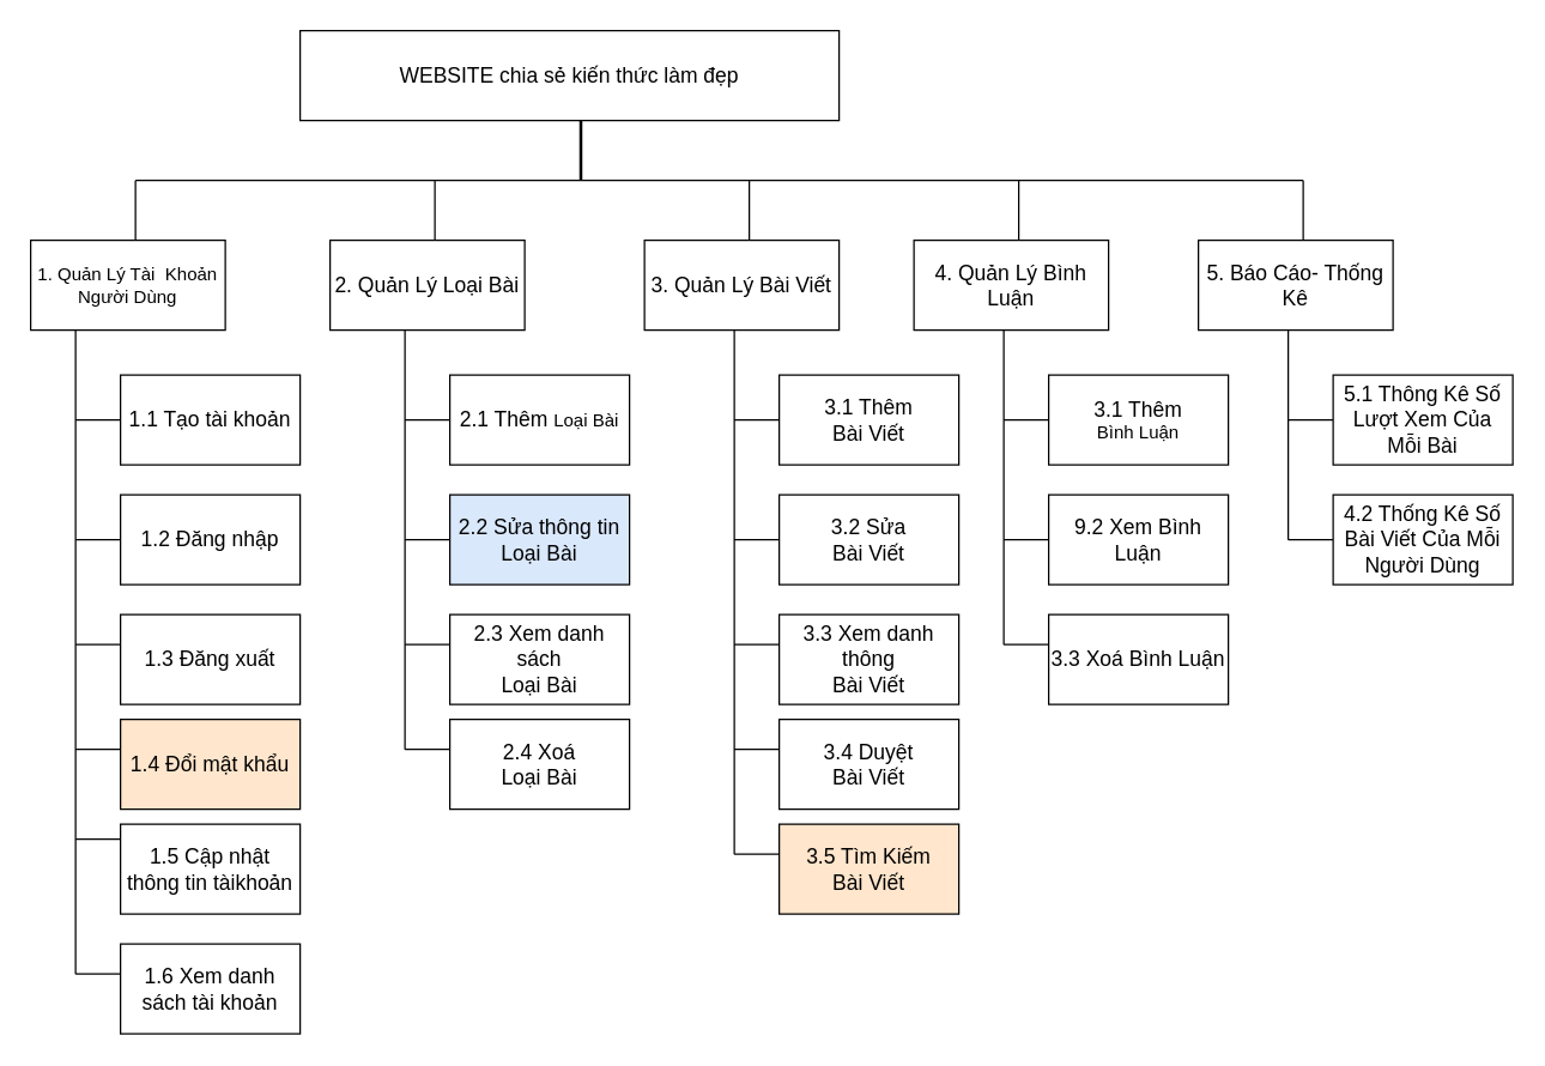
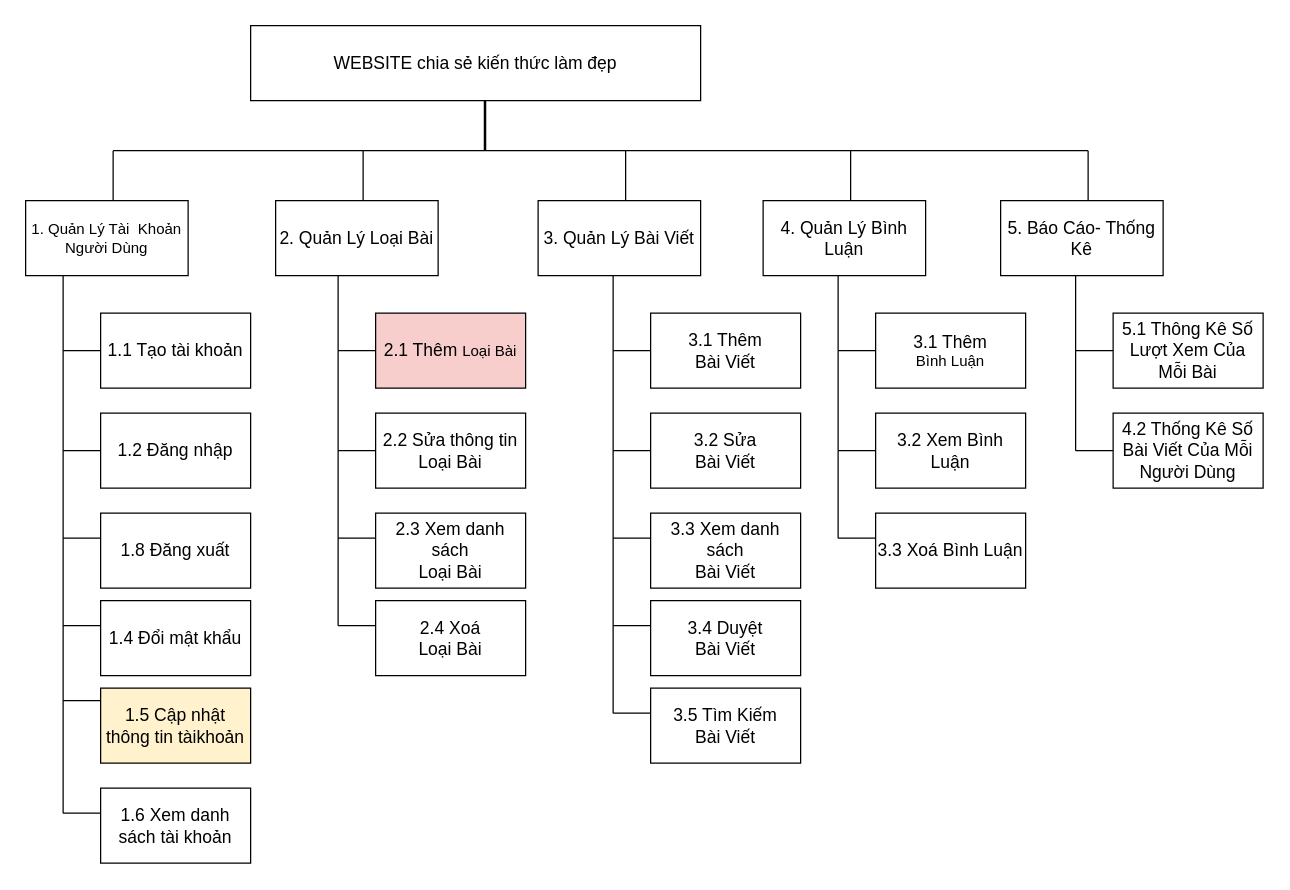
- <mxCell id="20" value="&lt;font style=&quot;font-size: 14px&quot;&gt;&lt;span&gt;2.1 Thêm &lt;/span&gt;&lt;/font&gt;Loại Bài" style="rounded=0;whiteSpace=wrap;html=1;" parent="1" vertex="1"><mxGeometry x="300" y="250" width="120" height="60" as="geometry" /></mxCell>
+ <mxCell id="20" value="&lt;font style=&quot;font-size: 14px&quot;&gt;&lt;span&gt;2.1 Thêm &lt;/span&gt;&lt;/font&gt;Loại Bài" style="rounded=0;whiteSpace=wrap;html=1;fillColor=#f8cecc;" parent="1" vertex="1"><mxGeometry x="300" y="250" width="120" height="60" as="geometry" /></mxCell>
- <mxCell id="21" value="&lt;font style=&quot;font-size: 14px&quot;&gt;&lt;span&gt;2.2 Sửa thông tin &lt;/span&gt;&lt;/font&gt;&lt;br&gt;&lt;font style=&quot;font-size: 14px&quot;&gt;&lt;span&gt;Loại Bài&lt;/span&gt;&lt;/font&gt;" style="rounded=0;whiteSpace=wrap;html=1;fillColor=#dae8fc;" parent="1" vertex="1"><mxGeometry x="300" y="330" width="120" height="60" as="geometry" /></mxCell>
+ <mxCell id="21" value="&lt;font style=&quot;font-size: 14px&quot;&gt;&lt;span&gt;2.2 Sửa thông tin &lt;/span&gt;&lt;/font&gt;&lt;br&gt;&lt;font style=&quot;font-size: 14px&quot;&gt;&lt;span&gt;Loại Bài&lt;/span&gt;&lt;/font&gt;" style="rounded=0;whiteSpace=wrap;html=1;" parent="1" vertex="1"><mxGeometry x="300" y="330" width="120" height="60" as="geometry" /></mxCell>
- <mxCell id="56" value="&lt;font style=&quot;font-size: 14px&quot;&gt;&lt;span&gt;9.2 Xem Bình Luận&lt;/span&gt;&lt;/font&gt;" style="rounded=0;whiteSpace=wrap;html=1;" vertex="1" parent="1"><mxGeometry x="700" y="330" width="120" height="60" as="geometry" /></mxCell>
+ <mxCell id="56" value="&lt;font style=&quot;font-size: 14px&quot;&gt;&lt;span&gt;3.2 Xem Bình Luận&lt;/span&gt;&lt;/font&gt;" style="rounded=0;whiteSpace=wrap;html=1;" vertex="1" parent="1"><mxGeometry x="700" y="330" width="120" height="60" as="geometry" /></mxCell>
- <mxCell id="13" value="&lt;font style=&quot;font-size: 14px&quot;&gt;&lt;span&gt;1.3 Đăng xuất&lt;/span&gt;&lt;/font&gt;" style="rounded=0;whiteSpace=wrap;html=1;" parent="1" vertex="1"><mxGeometry x="80" y="410" width="120" height="60" as="geometry" /></mxCell>
+ <mxCell id="13" value="&lt;font style=&quot;font-size: 14px&quot;&gt;&lt;span&gt;1.8 Đăng xuất&lt;/span&gt;&lt;/font&gt;" style="rounded=0;whiteSpace=wrap;html=1;" parent="1" vertex="1"><mxGeometry x="80" y="410" width="120" height="60" as="geometry" /></mxCell>
- <mxCell id="31" value="&lt;font style=&quot;font-size: 14px&quot;&gt;&lt;span&gt;3.3 Xem danh thông &lt;/span&gt;&lt;/font&gt;&lt;br&gt;&lt;font style=&quot;font-size: 14px&quot;&gt;&lt;span&gt;Bài Viết&lt;/span&gt;&lt;/font&gt;" style="rounded=0;whiteSpace=wrap;html=1;" parent="1" vertex="1"><mxGeometry x="520" y="410" width="120" height="60" as="geometry" /></mxCell>
+ <mxCell id="31" value="&lt;font style=&quot;font-size: 14px&quot;&gt;&lt;span&gt;3.3 Xem danh sách &lt;/span&gt;&lt;/font&gt;&lt;br&gt;&lt;font style=&quot;font-size: 14px&quot;&gt;&lt;span&gt;Bài Viết&lt;/span&gt;&lt;/font&gt;" style="rounded=0;whiteSpace=wrap;html=1;" parent="1" vertex="1"><mxGeometry x="520" y="410" width="120" height="60" as="geometry" /></mxCell>
- <mxCell id="14" value="&lt;font style=&quot;font-size: 14px&quot;&gt;&lt;span&gt;1.4 Đổi mật khẩu&lt;/span&gt;&lt;/font&gt;" style="rounded=0;whiteSpace=wrap;html=1;fillColor=#ffe6cc;" parent="1" vertex="1"><mxGeometry x="80" y="480" width="120" height="60" as="geometry" /></mxCell>
+ <mxCell id="14" value="&lt;font style=&quot;font-size: 14px&quot;&gt;&lt;span&gt;1.4 Đổi mật khẩu&lt;/span&gt;&lt;/font&gt;" style="rounded=0;whiteSpace=wrap;html=1;" parent="1" vertex="1"><mxGeometry x="80" y="480" width="120" height="60" as="geometry" /></mxCell>
- <mxCell id="38" value="&lt;font style=&quot;font-size: 14px&quot;&gt;&lt;span&gt;1.5 Cập nhật thông tin tàikhoản&lt;/span&gt;&lt;/font&gt;" style="rounded=0;whiteSpace=wrap;html=1;" parent="1" vertex="1"><mxGeometry x="80" y="550" width="120" height="60" as="geometry" /></mxCell>
+ <mxCell id="38" value="&lt;font style=&quot;font-size: 14px&quot;&gt;&lt;span&gt;1.5 Cập nhật thông tin tàikhoản&lt;/span&gt;&lt;/font&gt;" style="rounded=0;whiteSpace=wrap;html=1;fillColor=#fff2cc;" parent="1" vertex="1"><mxGeometry x="80" y="550" width="120" height="60" as="geometry" /></mxCell>
- <mxCell id="50" value="&lt;font style=&quot;font-size: 14px&quot;&gt;&lt;span&gt;3.5 Tìm Kiếm&lt;/span&gt;&lt;/font&gt;&lt;br&gt;&lt;font style=&quot;font-size: 14px&quot;&gt;&lt;span&gt;Bài Viết&lt;/span&gt;&lt;/font&gt;" style="rounded=0;whiteSpace=wrap;html=1;fillColor=#ffe6cc;" parent="1" vertex="1"><mxGeometry x="520" y="550" width="120" height="60" as="geometry" /></mxCell>
+ <mxCell id="50" value="&lt;font style=&quot;font-size: 14px&quot;&gt;&lt;span&gt;3.5 Tìm Kiếm&lt;/span&gt;&lt;/font&gt;&lt;br&gt;&lt;font style=&quot;font-size: 14px&quot;&gt;&lt;span&gt;Bài Viết&lt;/span&gt;&lt;/font&gt;" style="rounded=0;whiteSpace=wrap;html=1;" parent="1" vertex="1"><mxGeometry x="520" y="550" width="120" height="60" as="geometry" /></mxCell>
